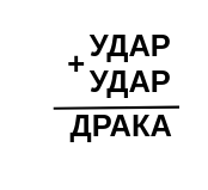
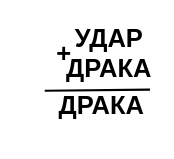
- <mxCell id="2" value="УДАР&lt;br style=&quot;font-size: 34px;&quot;&gt;УДАР&lt;br style=&quot;font-size: 34px;&quot;&gt;" style="text;html=1;strokeColor=none;fillColor=none;align=center;verticalAlign=middle;whiteSpace=wrap;rounded=0;fontSize=34;fontStyle=1" vertex="1" parent="1"><mxGeometry x="80" y="20" width="130" height="100" as="geometry" /></mxCell>
+ <mxCell id="2" value="УДАР&lt;br style=&quot;font-size: 34px;&quot;&gt;ДРАКА&lt;br style=&quot;font-size: 34px;&quot;&gt;" style="text;html=1;strokeColor=none;fillColor=none;align=center;verticalAlign=middle;whiteSpace=wrap;rounded=0;fontSize=34;fontStyle=1" vertex="1" parent="1"><mxGeometry x="80" y="20" width="130" height="100" as="geometry" /></mxCell>
